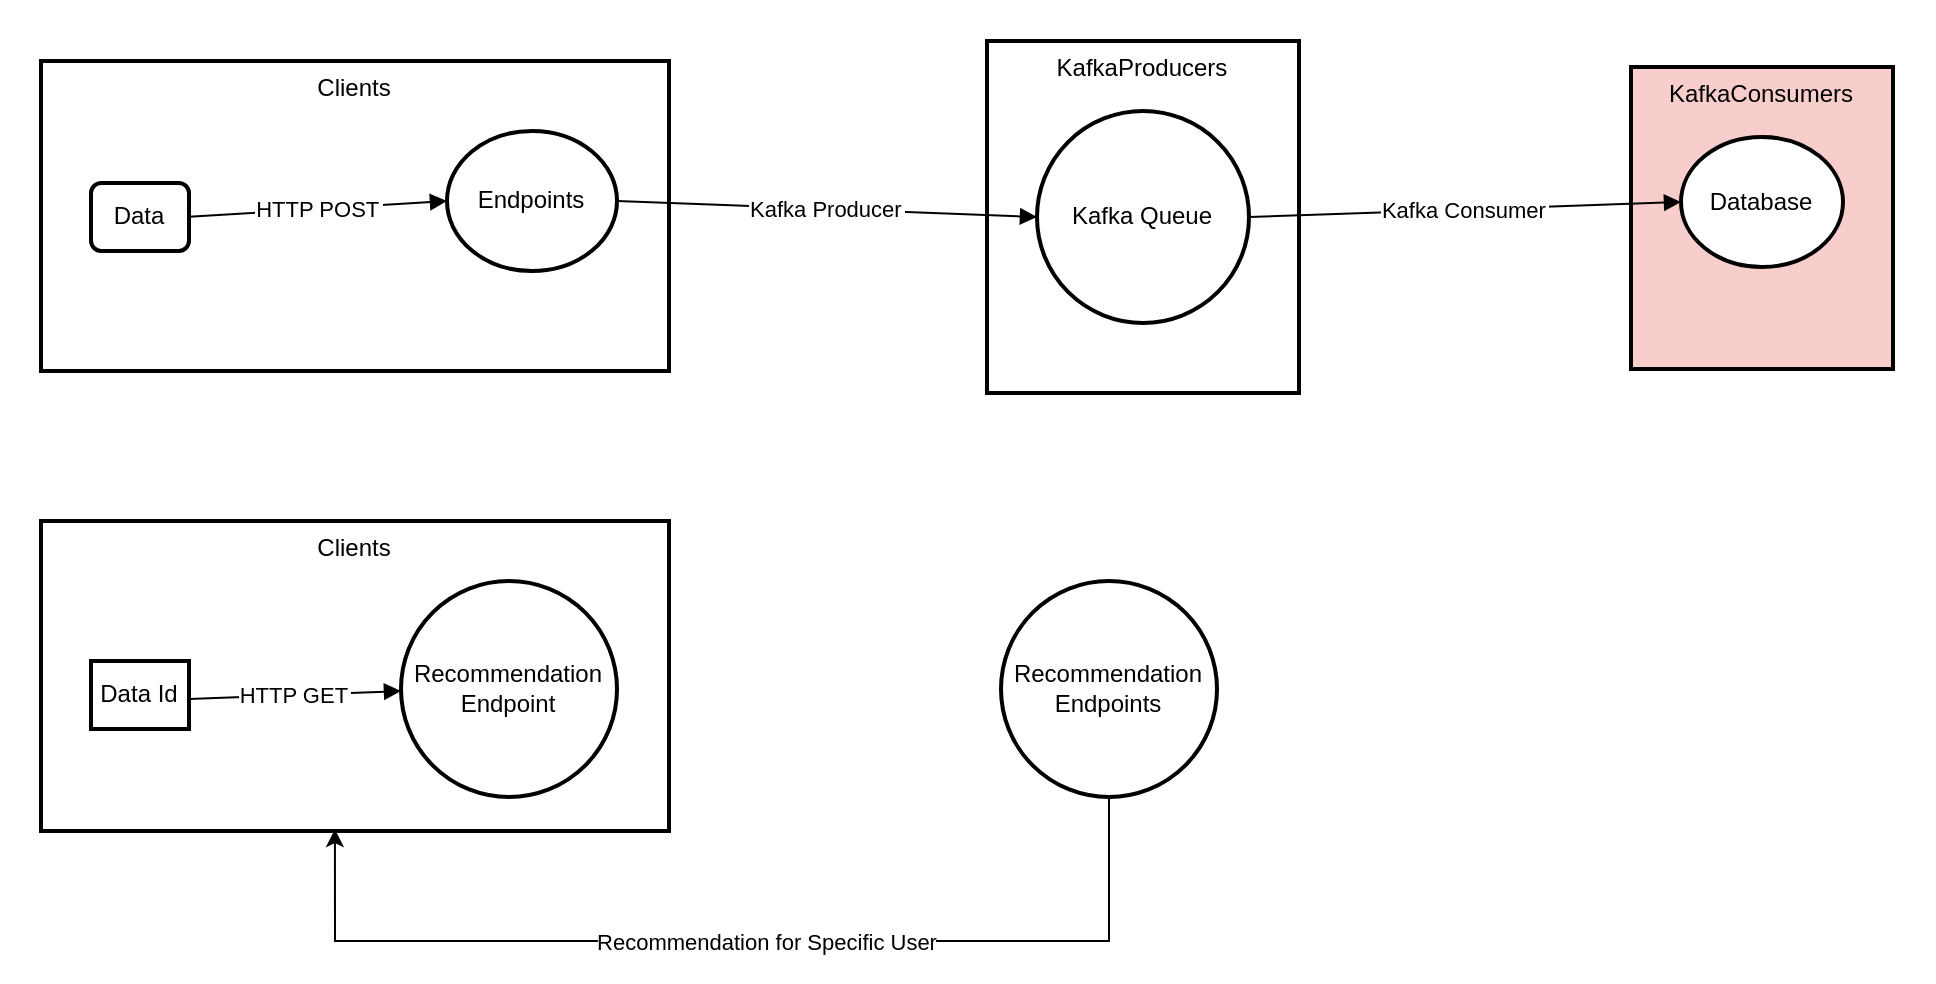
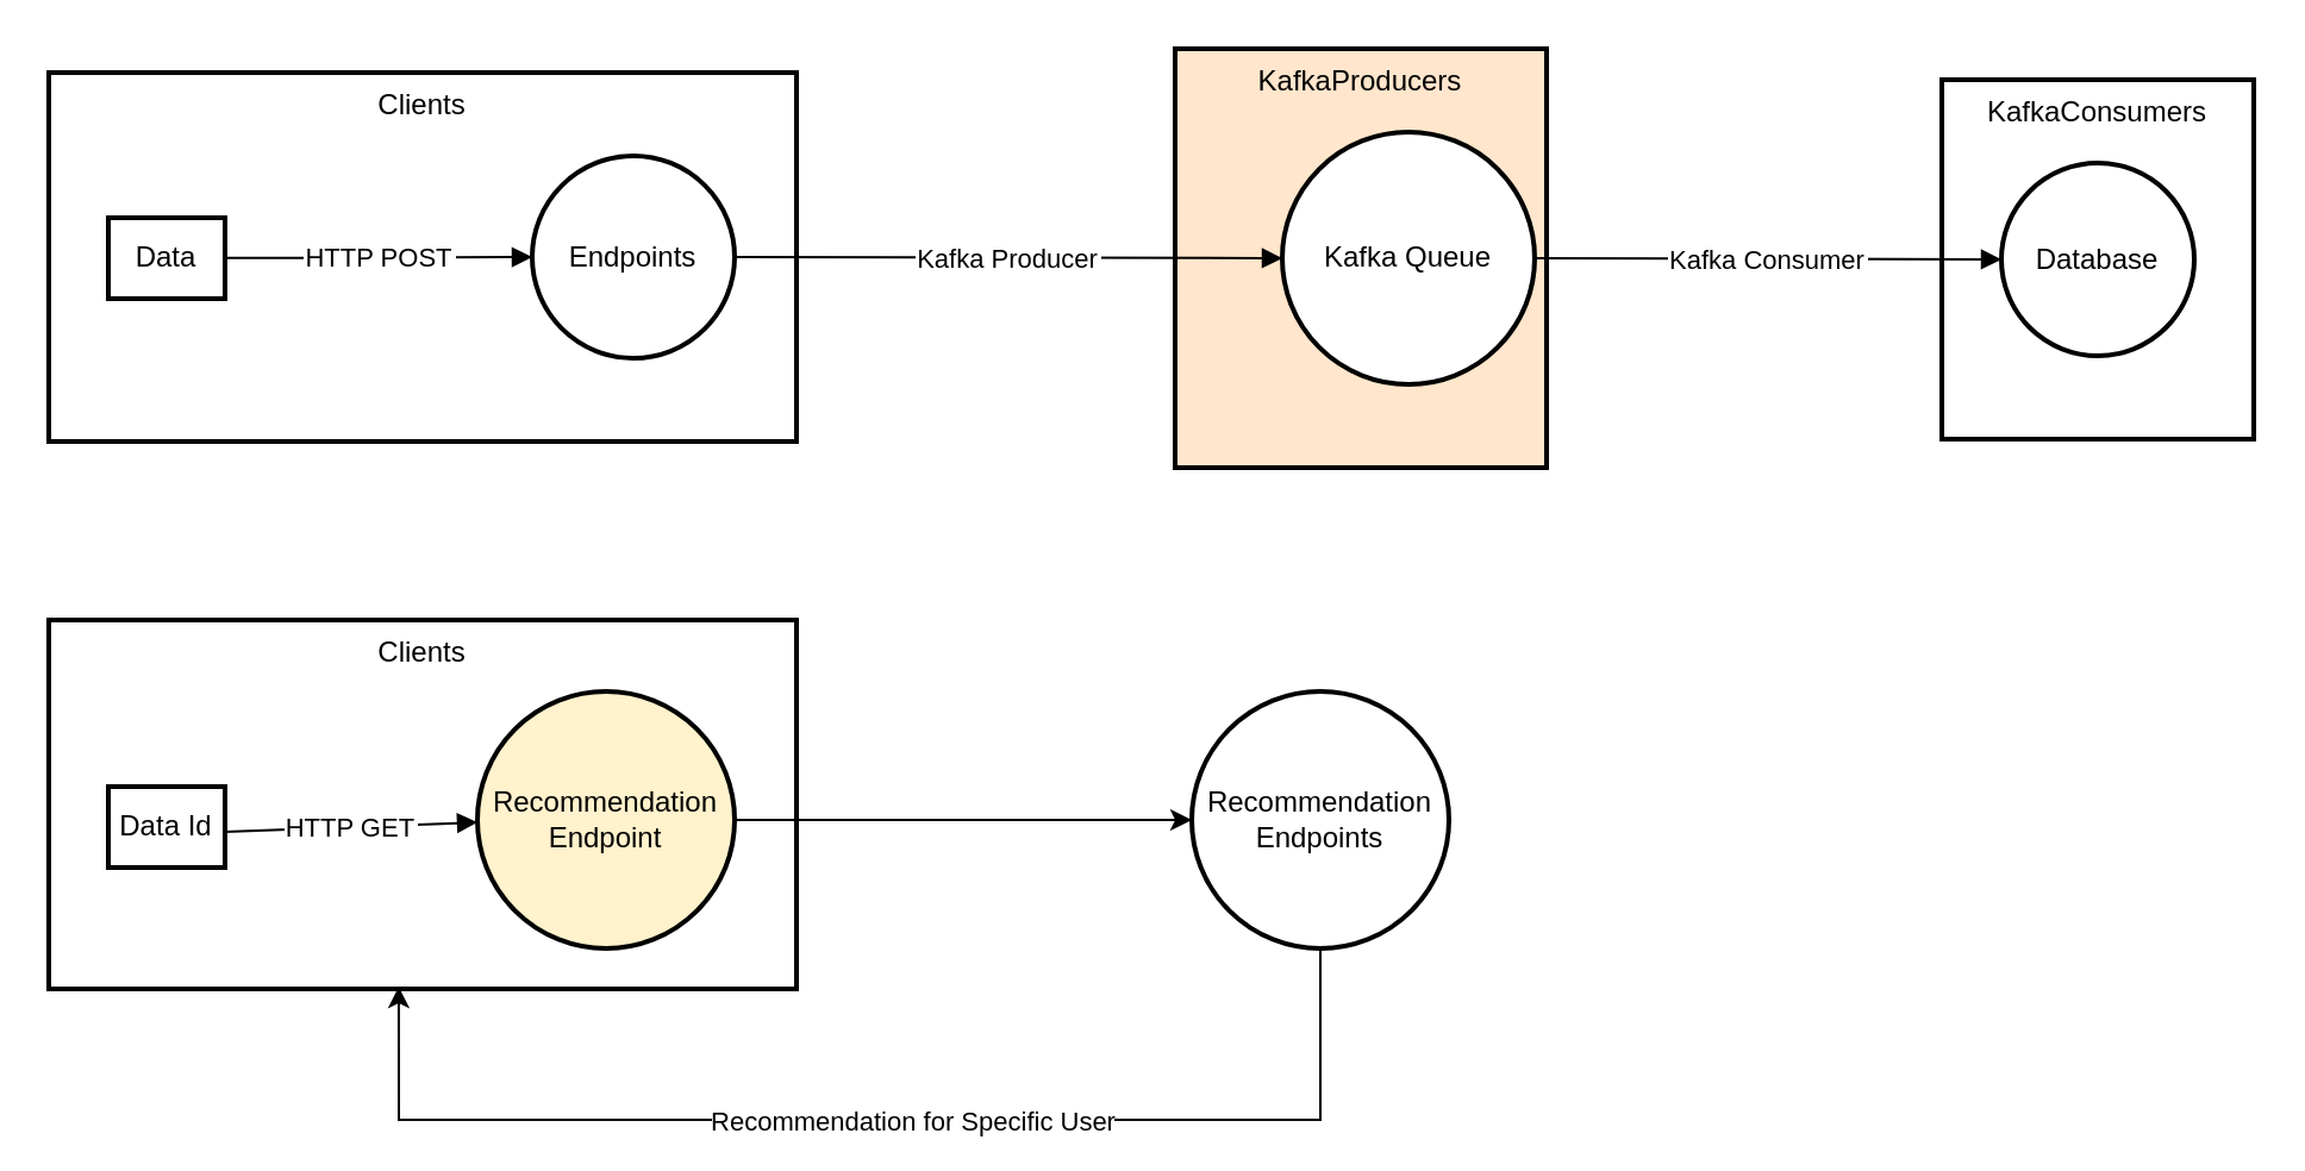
- <mxCell id="4" value="KafkaProducers" style="whiteSpace=wrap;strokeWidth=2;verticalAlign=top;" parent="1" vertex="1"><mxGeometry x="493" width="156" height="176" as="geometry" y="20" /></mxCell>
+ <mxCell id="4" value="KafkaProducers" style="whiteSpace=wrap;strokeWidth=2;verticalAlign=top;fillColor=#ffe6cc;" parent="1" vertex="1"><mxGeometry x="493" width="156" height="176" as="geometry" y="20" /></mxCell>
- <mxCell id="2" value="KafkaConsumers" style="whiteSpace=wrap;strokeWidth=2;verticalAlign=top;fillColor=#f8cecc;" parent="1" vertex="1"><mxGeometry x="815" y="33" width="131" height="151" as="geometry" /></mxCell>
+ <mxCell id="2" value="KafkaConsumers" style="whiteSpace=wrap;strokeWidth=2;verticalAlign=top;" parent="1" vertex="1"><mxGeometry x="815" y="33" width="131" height="151" as="geometry" /></mxCell>
- <mxCell id="7" value="Endpoints" style="ellipse;aspect=fixed;strokeWidth=2;whiteSpace=wrap;" parent="1" vertex="1"><mxGeometry x="223" y="65" width="85" height="70" as="geometry" /></mxCell>
+ <mxCell id="7" value="Endpoints" style="ellipse;aspect=fixed;strokeWidth=2;whiteSpace=wrap;" parent="1" vertex="1"><mxGeometry x="223" y="65" width="85" height="85" as="geometry" /></mxCell>
- <mxCell id="3" value="Database" style="ellipse;aspect=fixed;strokeWidth=2;whiteSpace=wrap;" parent="1" vertex="1"><mxGeometry x="840" y="68" width="81" height="65" as="geometry" /></mxCell>
+ <mxCell id="3" value="Database" style="ellipse;aspect=fixed;strokeWidth=2;whiteSpace=wrap;" parent="1" vertex="1"><mxGeometry x="840" y="68" width="81" height="81" as="geometry" /></mxCell>
- <mxCell id="8" value="Data" style="whiteSpace=wrap;strokeWidth=2;rounded=1;" parent="1" vertex="1"><mxGeometry x="45" y="91" width="49" height="34" as="geometry" /></mxCell>
+ <mxCell id="8" value="Data" style="whiteSpace=wrap;strokeWidth=2;" parent="1" vertex="1"><mxGeometry x="45" y="91" width="49" height="34" as="geometry" /></mxCell>
- <mxCell id="5" value="Kafka Queue" style="ellipse;aspect=fixed;strokeWidth=2;whiteSpace=wrap;" parent="1" vertex="1"><mxGeometry x="518" y="55" width="106" height="106" as="geometry" /></mxCell>
+ <mxCell id="5" value="Kafka Queue" style="ellipse;aspect=fixed;strokeWidth=2;whiteSpace=wrap;" parent="1" vertex="1"><mxGeometry x="538" y="55" width="106" height="106" as="geometry" /></mxCell>
- <mxCell id="14" value="Recommendation&#10;Endpoint" style="ellipse;aspect=fixed;strokeWidth=2;whiteSpace=wrap;" vertex="1" parent="1"><mxGeometry x="200" y="290" width="108" height="108" as="geometry" /></mxCell>
+ <mxCell id="14" value="Recommendation&#10;Endpoint" style="ellipse;aspect=fixed;strokeWidth=2;whiteSpace=wrap;fillColor=#fff2cc;" vertex="1" parent="1"><mxGeometry x="200" y="290" width="108" height="108" as="geometry" /></mxCell>
+ <mxCell id="13" style="edgeStyle=orthogonalEdgeStyle;rounded=0;orthogonalLoop=1;jettySize=auto;html=1;exitX=1;exitY=0.5;exitDx=0;exitDy=0;entryX=0;entryY=0.5;entryDx=0;entryDy=0;" edge="1" parent="1" source="14" target="16"><mxGeometry relative="1" as="geometry" /></mxCell>
